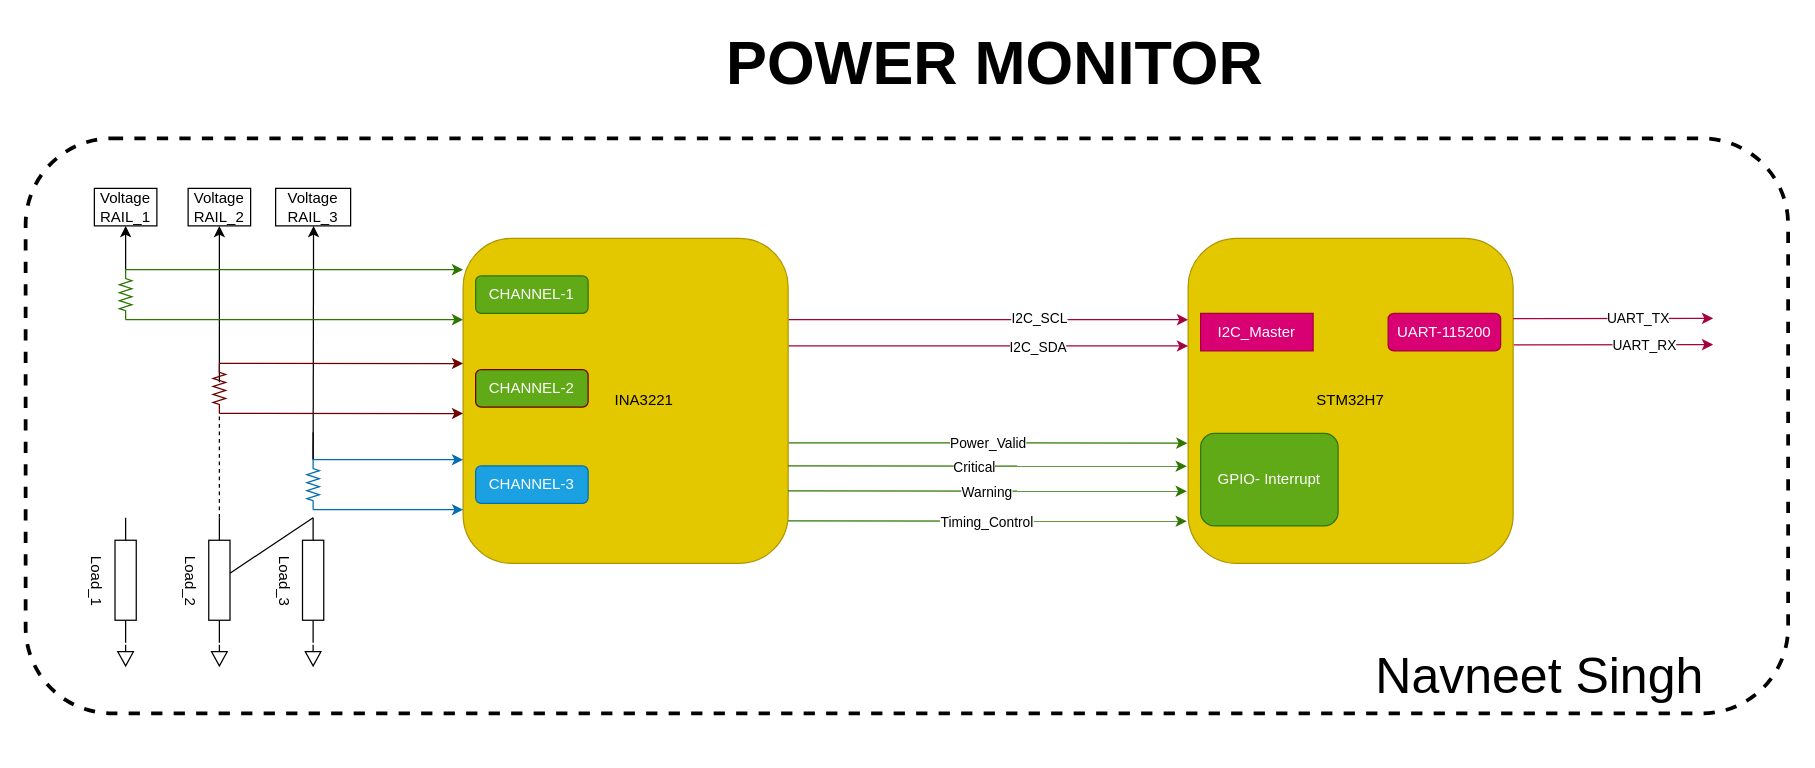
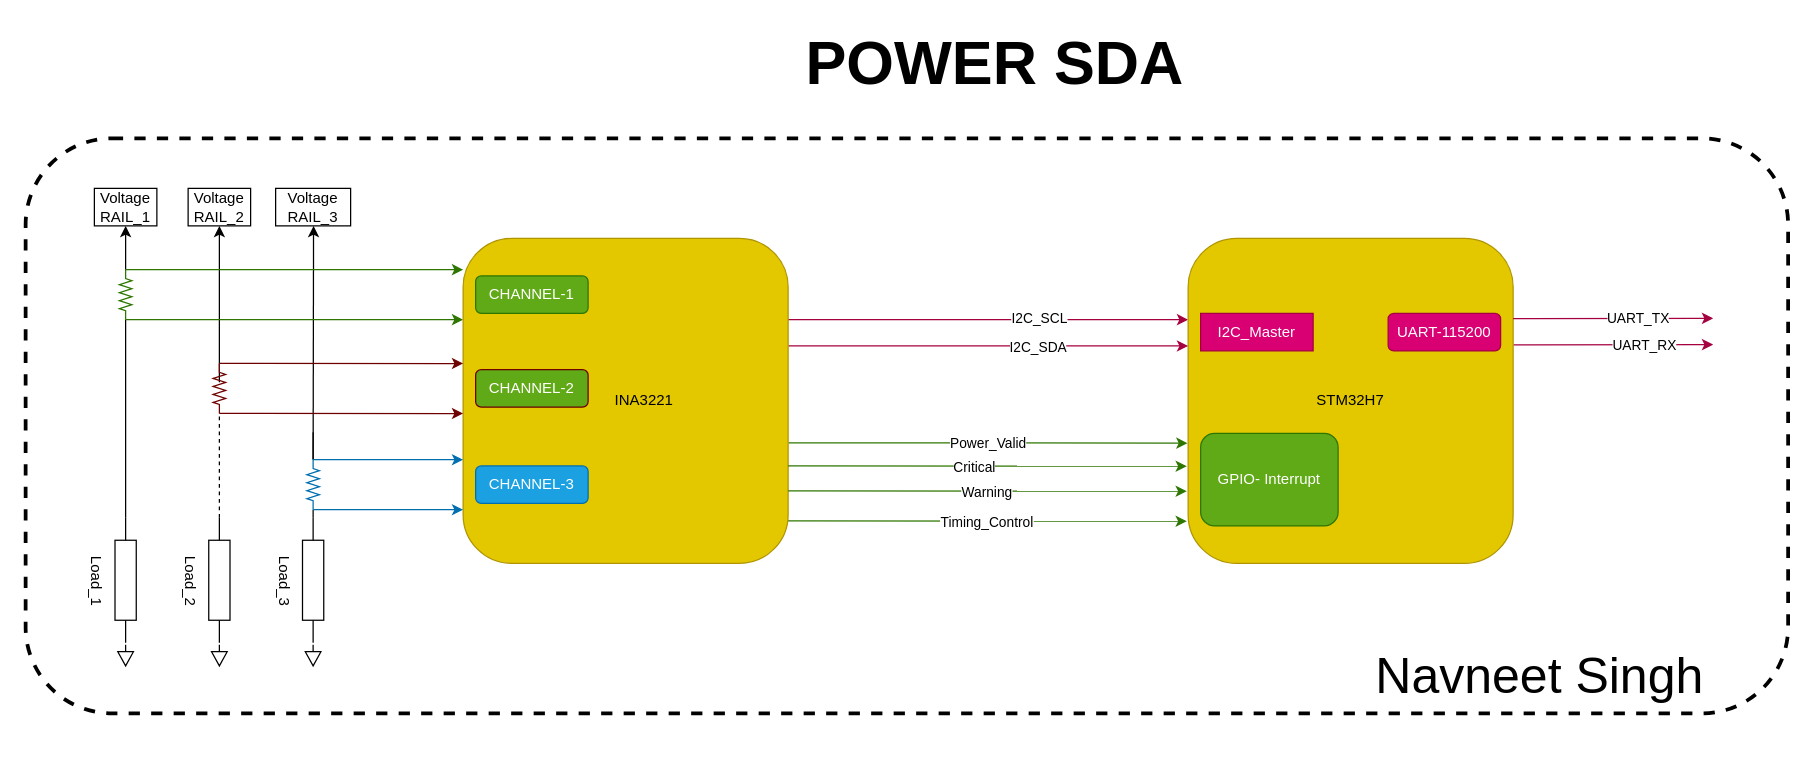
- <mxCell id="53" value="&lt;font style=&quot;font-size: 49px;&quot;&gt;POWER MONITOR&lt;/font&gt;" style="text;strokeColor=none;fillColor=none;html=1;fontSize=24;fontStyle=1;verticalAlign=middle;align=center;rounded=1;" vertex="1" parent="1"><mxGeometry x="530" y="20" width="530" height="60" as="geometry" /></mxCell>
+ <mxCell id="53" value="&lt;font style=&quot;font-size: 49px;&quot;&gt;POWER SDA&lt;/font&gt;" style="text;strokeColor=none;fillColor=none;html=1;fontSize=24;fontStyle=1;verticalAlign=middle;align=center;rounded=1;" vertex="1" parent="1"><mxGeometry x="530" y="20" width="530" height="60" as="geometry" /></mxCell>
+ <mxCell id="15" value="" style="edgeStyle=none;html=1;endArrow=none;" edge="1" parent="1" source="4" target="18"><mxGeometry relative="1" as="geometry"><mxPoint x="100" y="180" as="targetPoint" /><mxPoint x="100" y="350" as="sourcePoint" /></mxGeometry></mxCell>
- <mxCell id="28" value="" style="edgeStyle=none;html=1;exitX=0;exitY=0.5;exitDx=0;exitDy=0;exitPerimeter=0;endArrow=none;" edge="1" parent="1" source="8" target="6"><mxGeometry relative="1" as="geometry"><mxPoint x="250" y="345" as="targetPoint" /><mxPoint x="250" y="413.5" as="sourcePoint" /></mxGeometry></mxCell>
+ <mxCell id="28" value="" style="edgeStyle=none;html=1;exitX=0;exitY=0.5;exitDx=0;exitDy=0;exitPerimeter=0;endArrow=none;" edge="1" parent="1" source="8" target="31"><mxGeometry relative="1" as="geometry"><mxPoint x="250" y="345" as="targetPoint" /><mxPoint x="250" y="413.5" as="sourcePoint" /></mxGeometry></mxCell>
